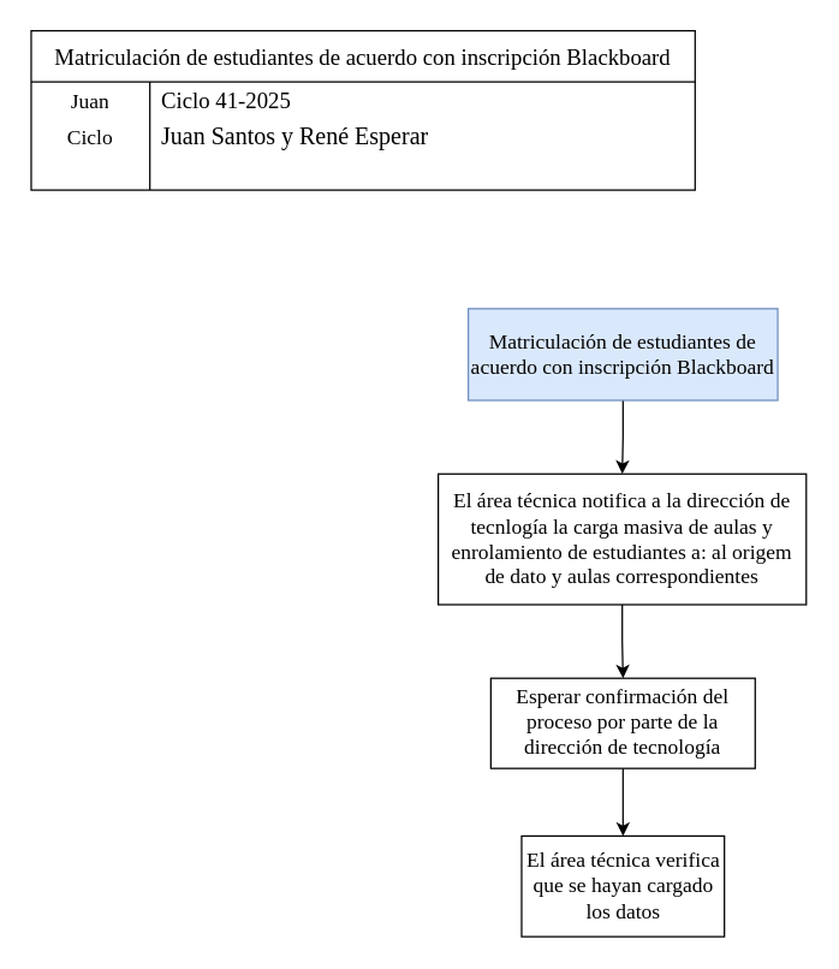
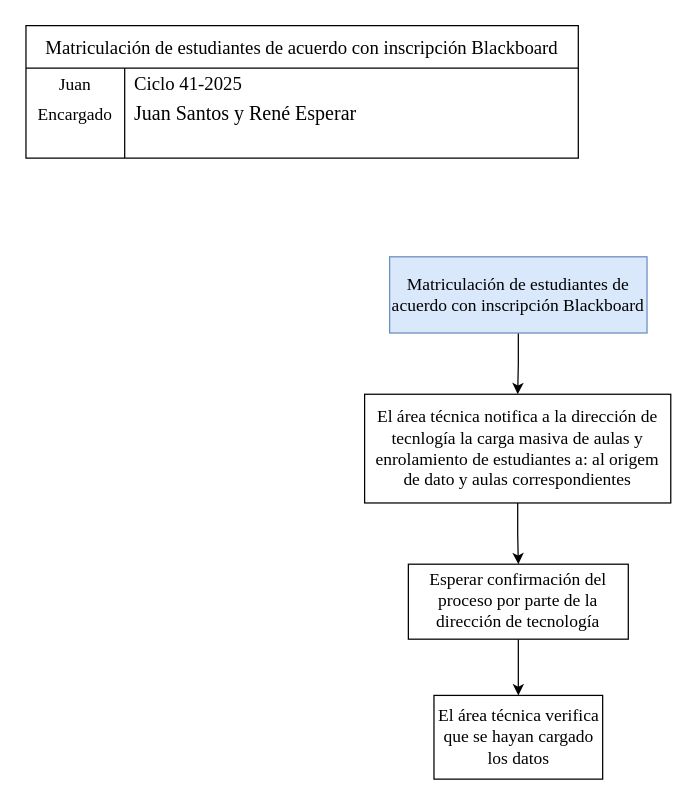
- <mxCell id="7" value="&lt;font style=&quot;font-size: 14px;&quot;&gt;Ciclo&lt;/font&gt;" style="shape=partialRectangle;html=1;whiteSpace=wrap;connectable=0;fillColor=none;top=0;left=0;bottom=0;right=0;overflow=hidden;strokeColor=inherit;fontSize=16;fontFamily=Times New Roman;" vertex="1" parent="6"><mxGeometry width="79" height="32" as="geometry"><mxRectangle width="79" height="32" as="alternateBounds" /></mxGeometry></mxCell>
+ <mxCell id="7" value="&lt;font style=&quot;font-size: 14px;&quot;&gt;Encargado&lt;/font&gt;" style="shape=partialRectangle;html=1;whiteSpace=wrap;connectable=0;fillColor=none;top=0;left=0;bottom=0;right=0;overflow=hidden;strokeColor=inherit;fontSize=16;fontFamily=Times New Roman;" vertex="1" parent="6"><mxGeometry width="79" height="32" as="geometry"><mxRectangle width="79" height="32" as="alternateBounds" /></mxGeometry></mxCell>
